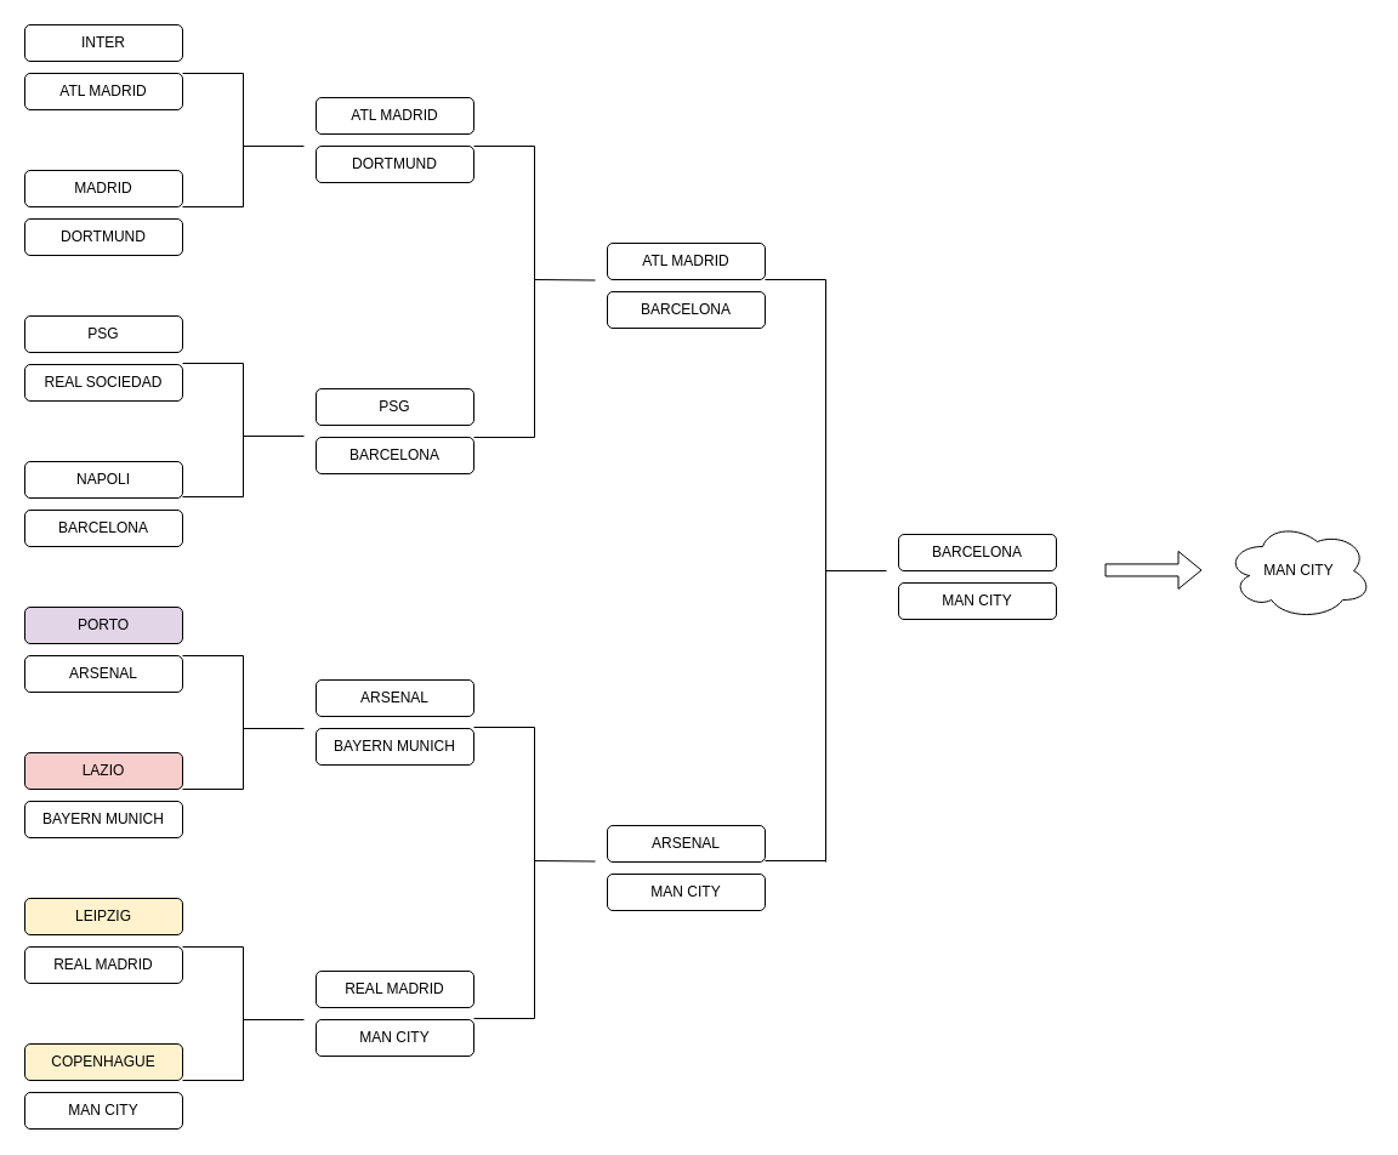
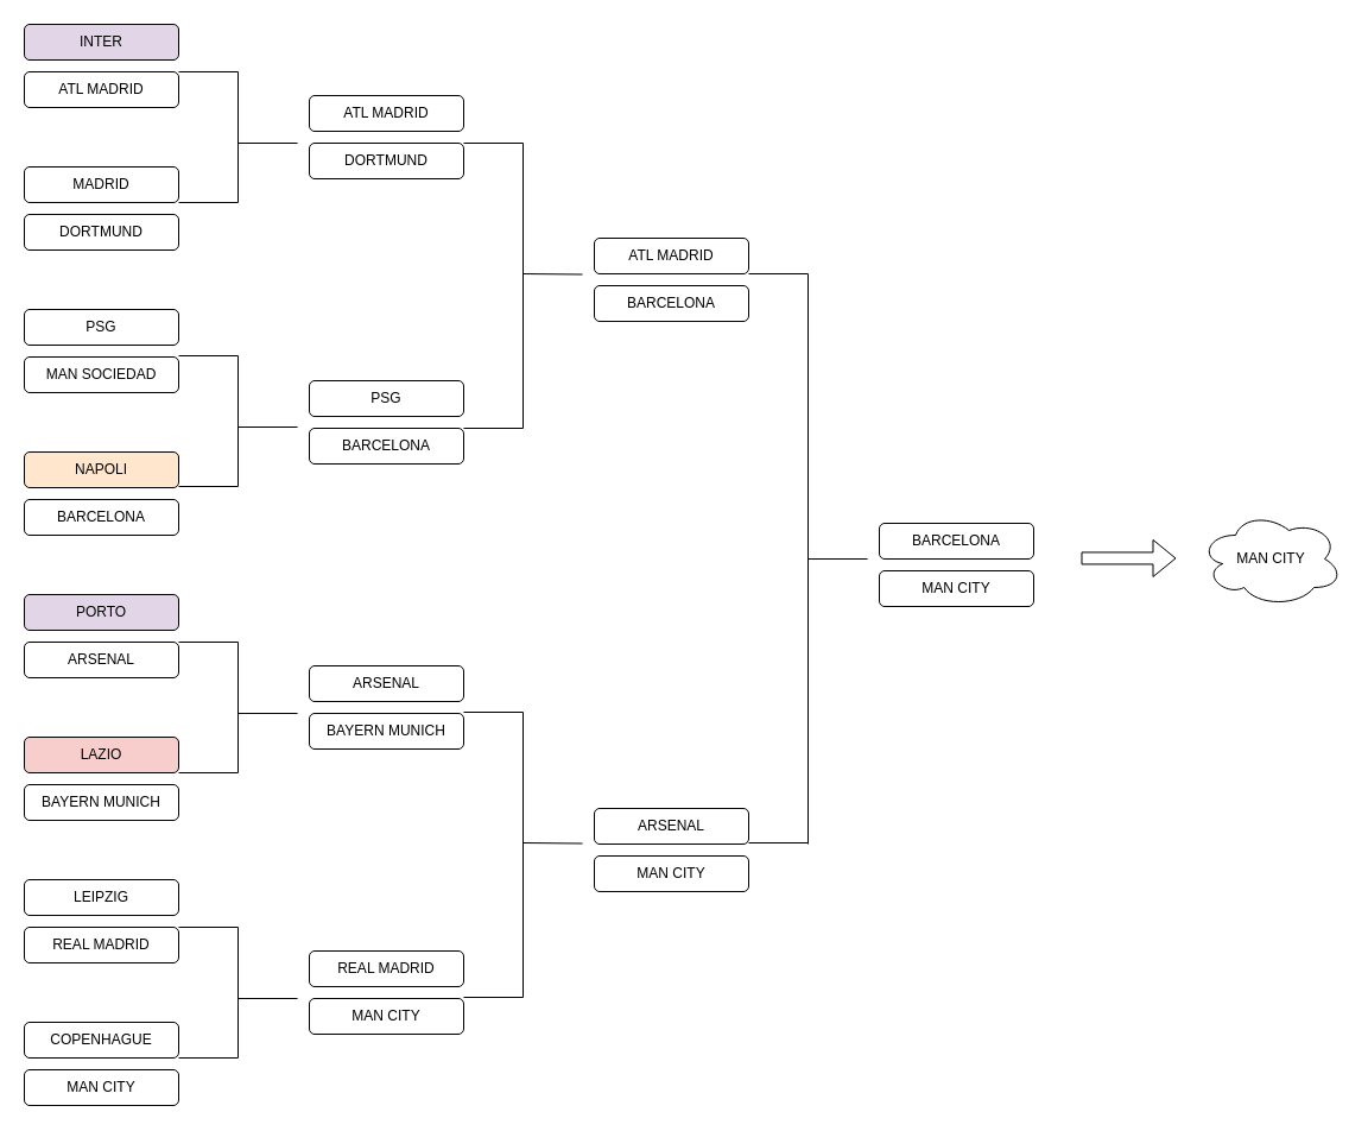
- <mxCell id="2" value="INTER" style="rounded=1;whiteSpace=wrap;html=1;" vertex="1" parent="1"><mxGeometry x="20" y="20" width="130" height="30" as="geometry" /></mxCell>
+ <mxCell id="2" value="INTER" style="rounded=1;whiteSpace=wrap;html=1;fillColor=#e1d5e7;" vertex="1" parent="1"><mxGeometry x="20" y="20" width="130" height="30" as="geometry" /></mxCell>
- <mxCell id="7" value="REAL SOCIEDAD" style="rounded=1;whiteSpace=wrap;html=1;" vertex="1" parent="1"><mxGeometry x="20" y="300" width="130" height="30" as="geometry" /></mxCell>
+ <mxCell id="7" value="MAN SOCIEDAD" style="rounded=1;whiteSpace=wrap;html=1;" vertex="1" parent="1"><mxGeometry x="20" y="300" width="130" height="30" as="geometry" /></mxCell>
- <mxCell id="8" value="NAPOLI" style="rounded=1;whiteSpace=wrap;html=1;" vertex="1" parent="1"><mxGeometry x="20" y="380" width="130" height="30" as="geometry" /></mxCell>
+ <mxCell id="8" value="NAPOLI" style="rounded=1;whiteSpace=wrap;html=1;fillColor=#ffe6cc;" vertex="1" parent="1"><mxGeometry x="20" y="380" width="130" height="30" as="geometry" /></mxCell>
- <mxCell id="14" value="LEIPZIG" style="rounded=1;whiteSpace=wrap;html=1;fillColor=#fff2cc;" vertex="1" parent="1"><mxGeometry x="20" y="740" width="130" height="30" as="geometry" /></mxCell>
+ <mxCell id="14" value="LEIPZIG" style="rounded=1;whiteSpace=wrap;html=1;" vertex="1" parent="1"><mxGeometry x="20" y="740" width="130" height="30" as="geometry" /></mxCell>
- <mxCell id="16" value="COPENHAGUE" style="rounded=1;whiteSpace=wrap;html=1;fillColor=#fff2cc;" vertex="1" parent="1"><mxGeometry x="20" y="860" width="130" height="30" as="geometry" /></mxCell>
+ <mxCell id="16" value="COPENHAGUE" style="rounded=1;whiteSpace=wrap;html=1;" vertex="1" parent="1"><mxGeometry x="20" y="860" width="130" height="30" as="geometry" /></mxCell>
